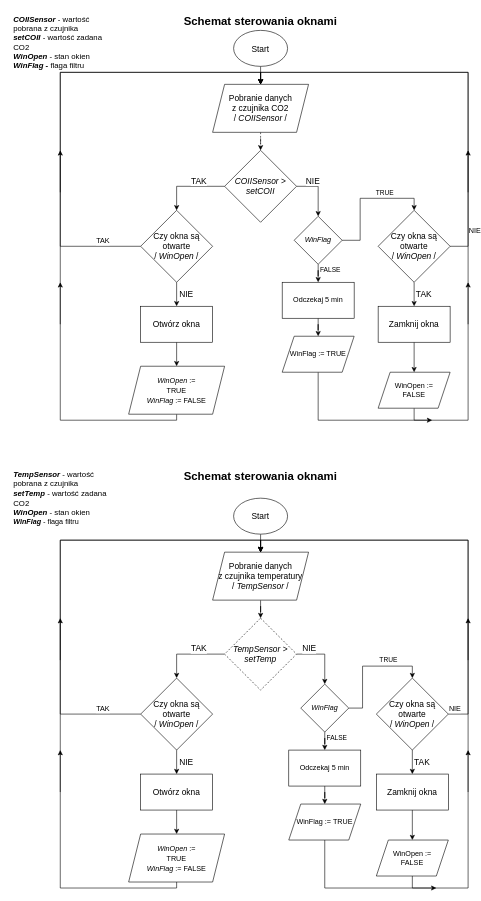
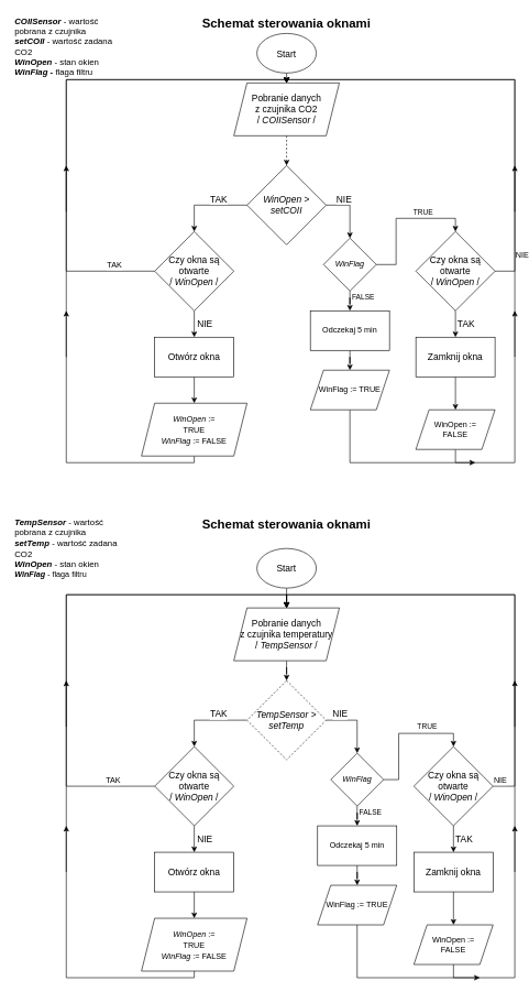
- <mxCell id="6" value="Pobranie danych &lt;br&gt;z czujnika CO2&lt;br&gt;/ &lt;i&gt;COIISensor &lt;/i&gt;/" style="shape=parallelogram;perimeter=parallelogramPerimeter;whiteSpace=wrap;html=1;fixedSize=1;fontSize=14;" parent="1" vertex="1"><mxGeometry x="354" y="140" width="160" height="80" as="geometry" /></mxCell>
+ <mxCell id="6" value="Pobranie danych &lt;br&gt;z czujnika CO2&lt;br&gt;/ &lt;i&gt;COIISensor &lt;/i&gt;/" style="shape=parallelogram;perimeter=parallelogramPerimeter;whiteSpace=wrap;html=1;fixedSize=1;fontSize=14;" parent="1" vertex="1"><mxGeometry x="354" y="125" width="160" height="80" as="geometry" /></mxCell>
- <mxCell id="11" value="&lt;i&gt;COIISensor &lt;/i&gt;&amp;gt; &lt;i&gt;setCOII&lt;/i&gt;" style="rhombus;whiteSpace=wrap;html=1;fontSize=14;" parent="1" vertex="1"><mxGeometry x="374" y="250" width="120" height="120" as="geometry" /></mxCell>
+ <mxCell id="11" value="&lt;i&gt;WinOpen &lt;/i&gt;&amp;gt; &lt;i&gt;setCOII&lt;/i&gt;" style="rhombus;whiteSpace=wrap;html=1;fontSize=14;" parent="1" vertex="1"><mxGeometry x="374" y="250" width="120" height="120" as="geometry" /></mxCell>
